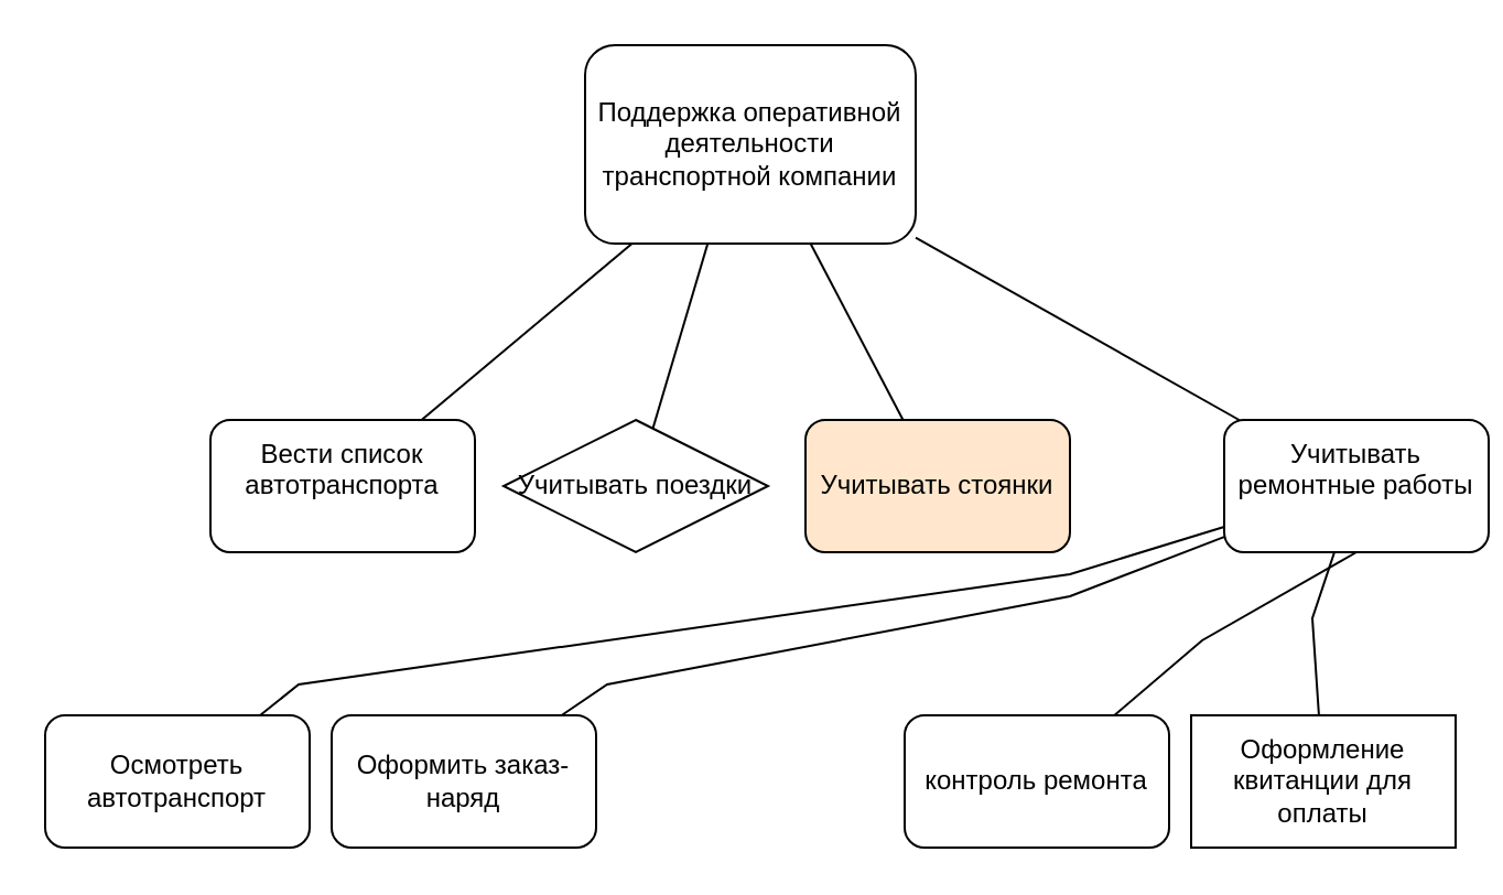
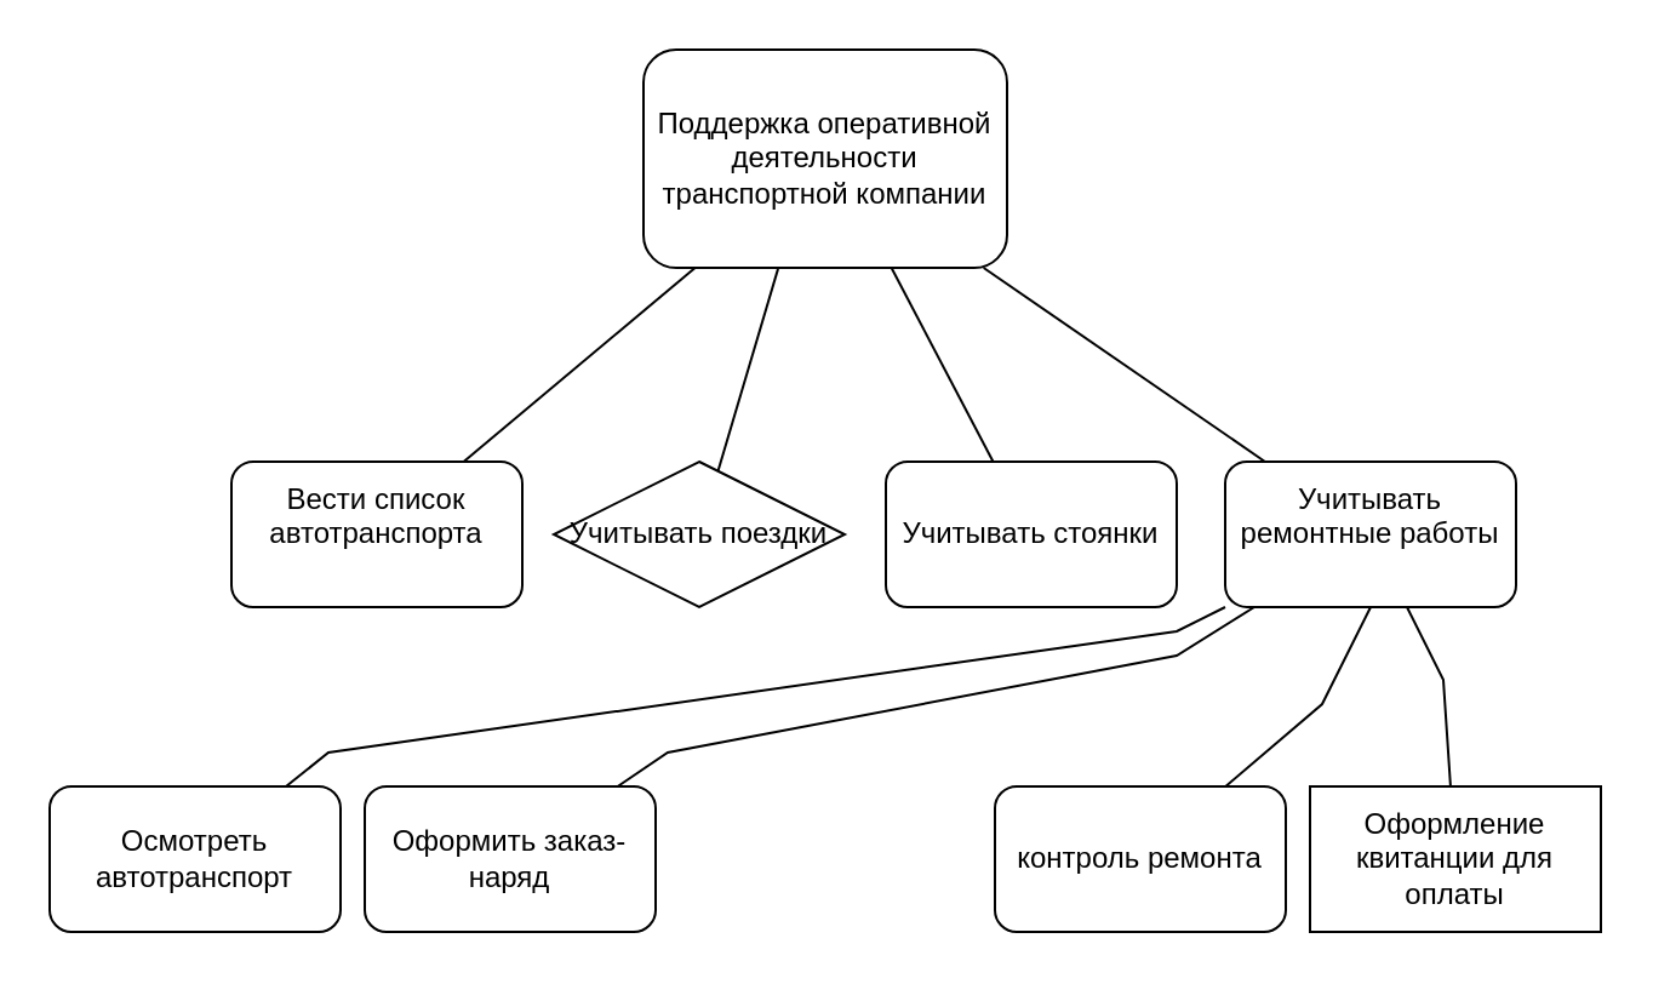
- <mxCell id="5" value="&lt;div&gt;Учитывать стоянки&lt;/div&gt;" style="rounded=1;whiteSpace=wrap;html=1;fillColor=#ffe6cc;" vertex="1" parent="1"><mxGeometry x="365" y="190" width="120" height="60" as="geometry" /></mxCell>
+ <mxCell id="5" value="&lt;div&gt;Учитывать стоянки&lt;/div&gt;" style="rounded=1;whiteSpace=wrap;html=1;" vertex="1" parent="1"><mxGeometry x="365" y="190" width="120" height="60" as="geometry" /></mxCell>
- <mxCell id="6" value="&lt;div&gt;Учитывать ремонтные работы&lt;/div&gt;&lt;div&gt;&lt;br&gt;&lt;/div&gt;" style="rounded=1;whiteSpace=wrap;html=1;" vertex="1" parent="1"><mxGeometry x="555" y="190" width="120" height="60" as="geometry" /></mxCell>
+ <mxCell id="6" value="&lt;div&gt;Учитывать ремонтные работы&lt;/div&gt;&lt;div&gt;&lt;br&gt;&lt;/div&gt;" style="rounded=1;whiteSpace=wrap;html=1;" vertex="1" parent="1"><mxGeometry x="505" y="190" width="120" height="60" as="geometry" /></mxCell>
